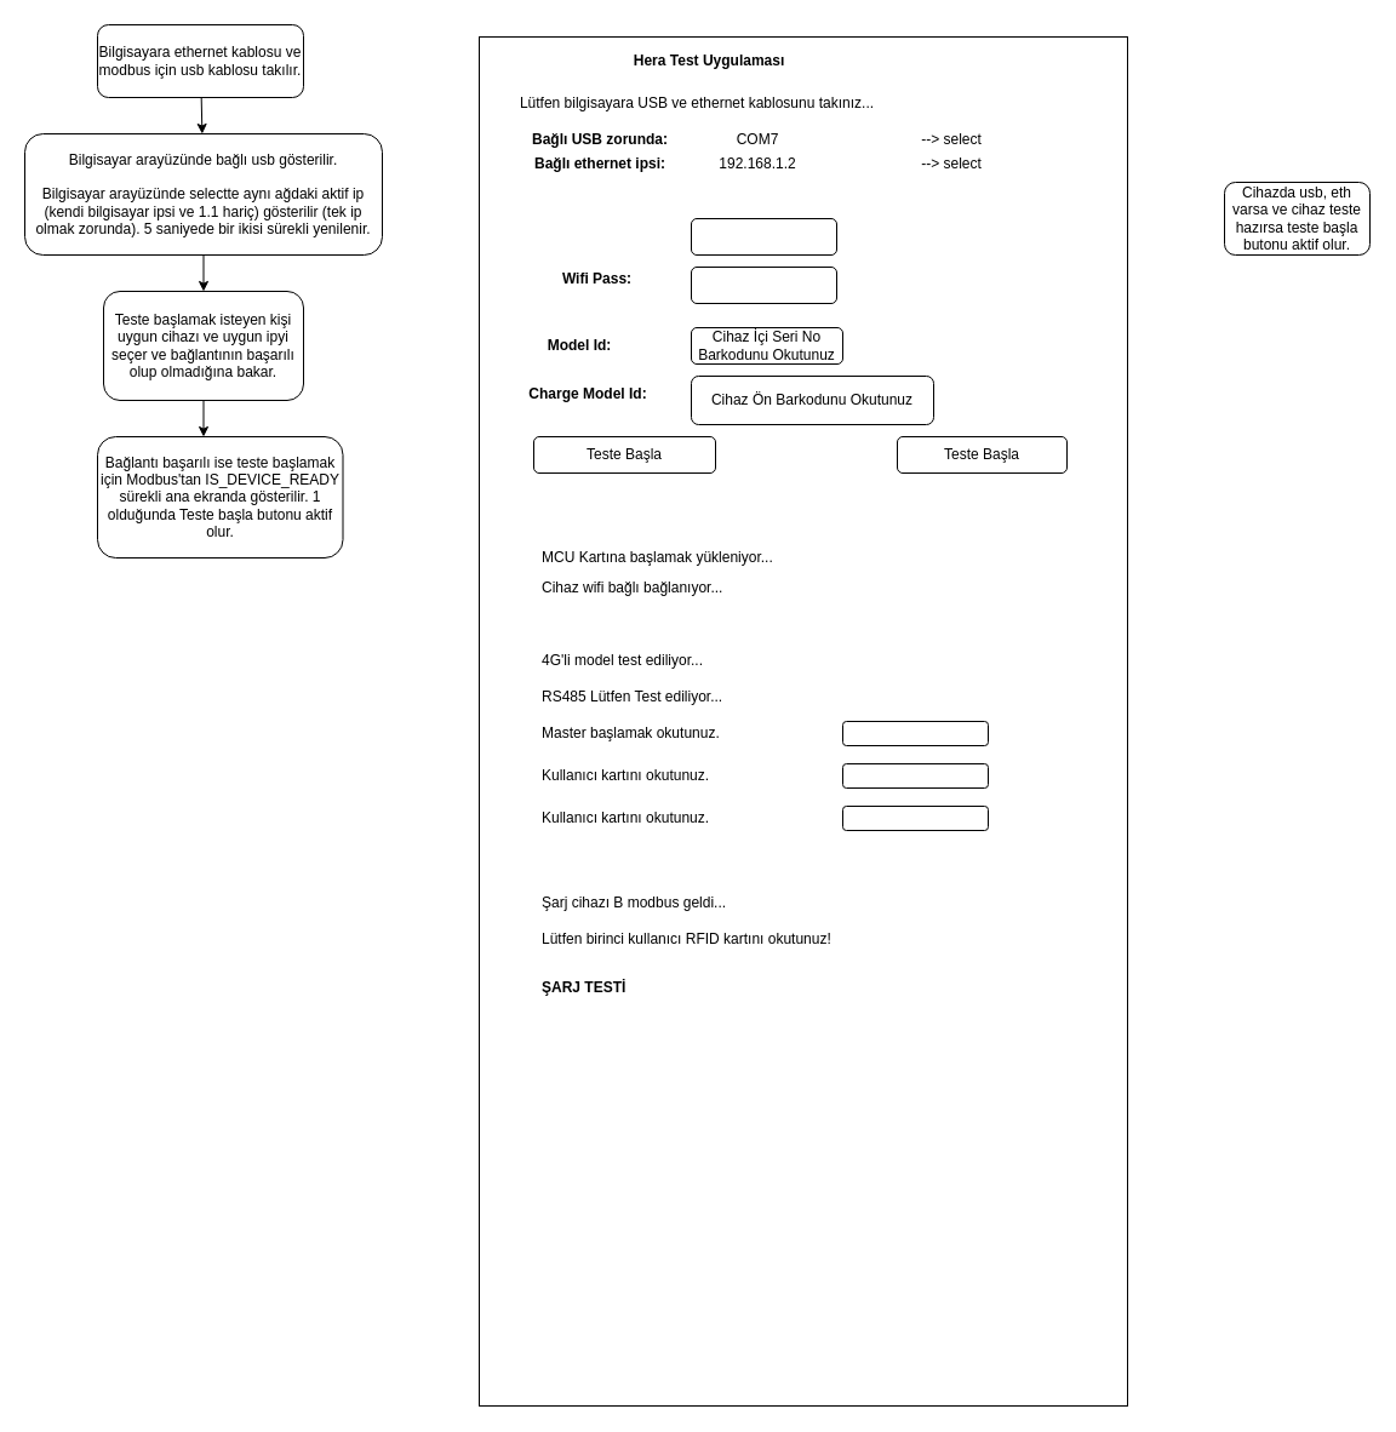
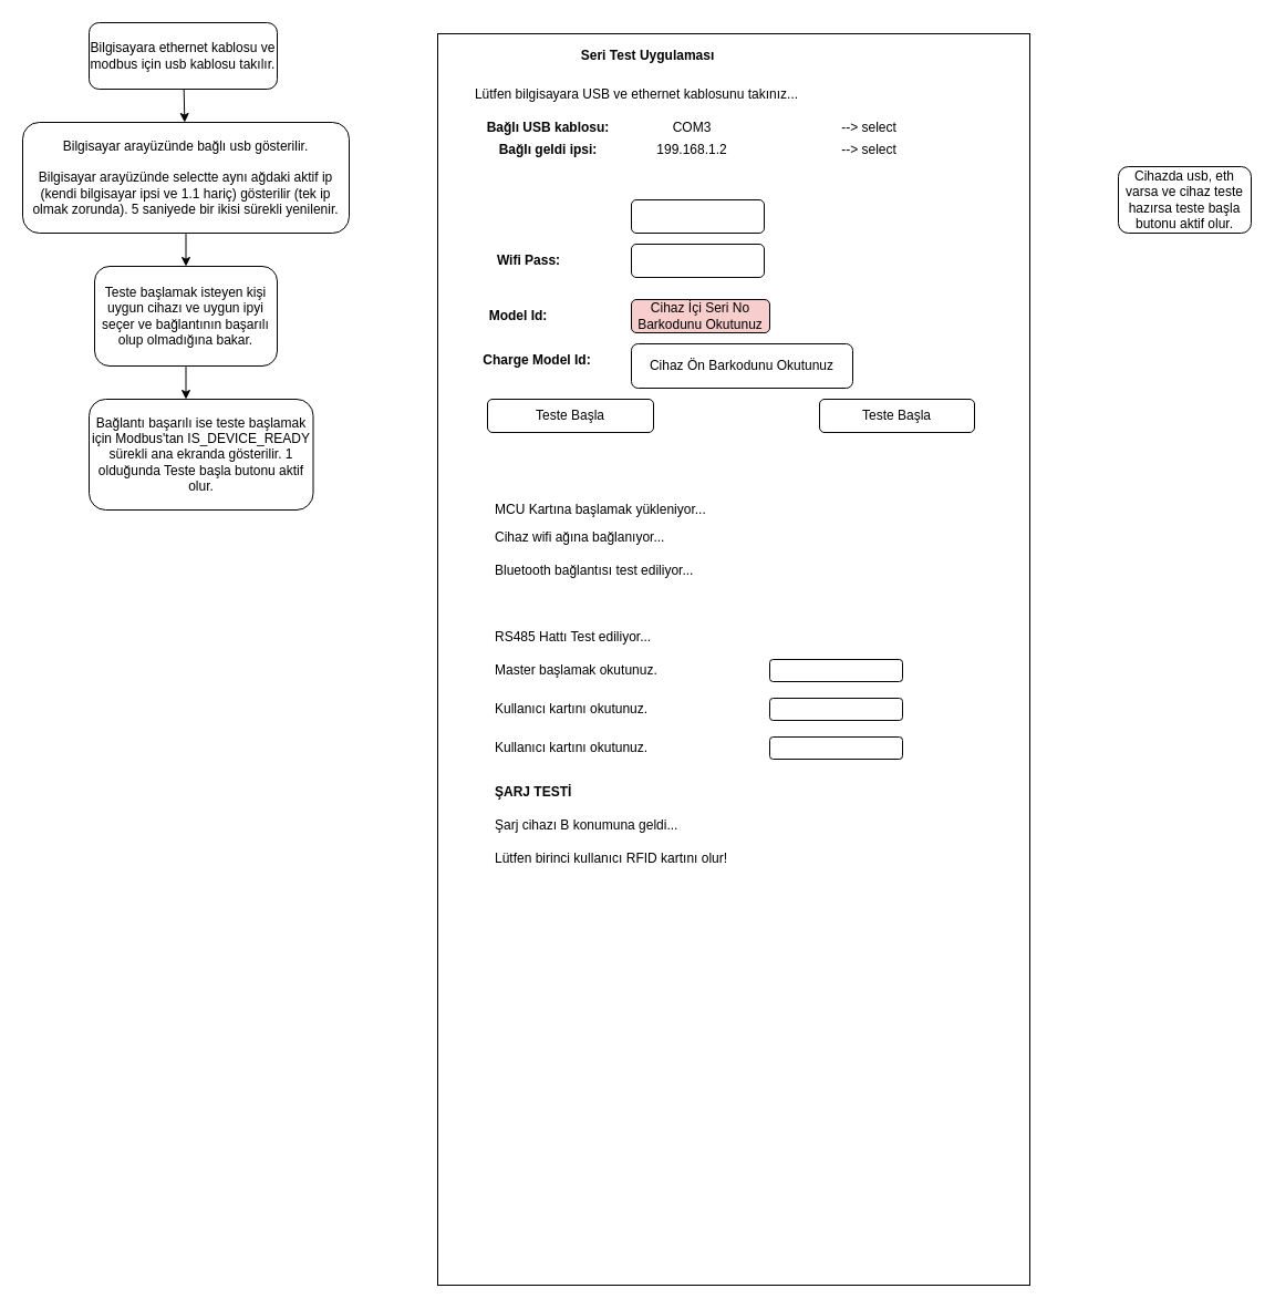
- <mxCell id="10" value="Hera Test Uygulaması" style="text;html=1;strokeColor=none;fillColor=none;align=center;verticalAlign=middle;whiteSpace=wrap;rounded=0;shadow=0;fontStyle=1" parent="1" vertex="1"><mxGeometry x="490" y="35" width="190" height="30" as="geometry" /></mxCell>
+ <mxCell id="10" value="Seri Test Uygulaması" style="text;html=1;strokeColor=none;fillColor=none;align=center;verticalAlign=middle;whiteSpace=wrap;rounded=0;shadow=0;fontStyle=1" parent="1" vertex="1"><mxGeometry x="490" y="35" width="190" height="30" as="geometry" /></mxCell>
- <mxCell id="12" value="Bağlı USB zorunda:" style="text;html=1;strokeColor=none;fillColor=none;align=center;verticalAlign=middle;whiteSpace=wrap;rounded=0;shadow=0;fontStyle=1" parent="1" vertex="1"><mxGeometry x="430" y="100" width="130" height="30" as="geometry" /></mxCell>
+ <mxCell id="12" value="Bağlı USB kablosu:" style="text;html=1;strokeColor=none;fillColor=none;align=center;verticalAlign=middle;whiteSpace=wrap;rounded=0;shadow=0;fontStyle=1" parent="1" vertex="1"><mxGeometry x="430" y="100" width="130" height="30" as="geometry" /></mxCell>
- <mxCell id="13" value="COM7" style="text;html=1;strokeColor=none;fillColor=none;align=center;verticalAlign=middle;whiteSpace=wrap;rounded=0;shadow=0;" parent="1" vertex="1"><mxGeometry x="595" y="100" width="60" height="30" as="geometry" /></mxCell>
+ <mxCell id="13" value="COM3" style="text;html=1;strokeColor=none;fillColor=none;align=center;verticalAlign=middle;whiteSpace=wrap;rounded=0;shadow=0;" parent="1" vertex="1"><mxGeometry x="595" y="100" width="60" height="30" as="geometry" /></mxCell>
- <mxCell id="14" value="Bağlı ethernet ipsi:" style="text;html=1;strokeColor=none;fillColor=none;align=center;verticalAlign=middle;whiteSpace=wrap;rounded=0;shadow=0;fontStyle=1" parent="1" vertex="1"><mxGeometry x="430" y="120" width="130" height="30" as="geometry" /></mxCell>
+ <mxCell id="14" value="Bağlı geldi ipsi:" style="text;html=1;strokeColor=none;fillColor=none;align=center;verticalAlign=middle;whiteSpace=wrap;rounded=0;shadow=0;fontStyle=1" parent="1" vertex="1"><mxGeometry x="430" y="120" width="130" height="30" as="geometry" /></mxCell>
- <mxCell id="15" value="192.168.1.2" style="text;html=1;strokeColor=none;fillColor=none;align=center;verticalAlign=middle;whiteSpace=wrap;rounded=0;shadow=0;" parent="1" vertex="1"><mxGeometry x="585" y="120" width="80" height="30" as="geometry" /></mxCell>
+ <mxCell id="15" value="199.168.1.2" style="text;html=1;strokeColor=none;fillColor=none;align=center;verticalAlign=middle;whiteSpace=wrap;rounded=0;shadow=0;" parent="1" vertex="1"><mxGeometry x="585" y="120" width="80" height="30" as="geometry" /></mxCell>
- <mxCell id="23" value="Wifi Pass:" style="text;html=1;strokeColor=none;fillColor=none;align=center;verticalAlign=middle;whiteSpace=wrap;rounded=0;shadow=0;fontStyle=1" parent="1" vertex="1"><mxGeometry x="455" y="215" width="75" height="30" as="geometry" /></mxCell>
+ <mxCell id="23" value="Wifi Pass:" style="text;html=1;strokeColor=none;fillColor=none;align=center;verticalAlign=middle;whiteSpace=wrap;rounded=0;shadow=0;fontStyle=1" parent="1" vertex="1"><mxGeometry x="440" y="220" width="75" height="30" as="geometry" /></mxCell>
- <mxCell id="19" value="Model Id:" style="text;html=1;strokeColor=none;fillColor=none;align=center;verticalAlign=middle;whiteSpace=wrap;rounded=0;shadow=0;fontStyle=1" parent="1" vertex="1"><mxGeometry x="412.5" y="270" width="130" height="30" as="geometry" /></mxCell>
+ <mxCell id="19" value="Model Id:" style="text;html=1;strokeColor=none;fillColor=none;align=center;verticalAlign=middle;whiteSpace=wrap;rounded=0;shadow=0;fontStyle=1" parent="1" vertex="1"><mxGeometry x="402.5" y="270" width="130" height="30" as="geometry" /></mxCell>
- <mxCell id="18" value="Cihaz İçi Seri No Barkodunu Okutunuz" style="rounded=1;whiteSpace=wrap;html=1;shadow=0;" parent="1" vertex="1"><mxGeometry x="570" y="270" width="125" height="30" as="geometry" /></mxCell>
+ <mxCell id="18" value="Cihaz İçi Seri No Barkodunu Okutunuz" style="rounded=1;whiteSpace=wrap;html=1;shadow=0;fillColor=#f8cecc;" parent="1" vertex="1"><mxGeometry x="570" y="270" width="125" height="30" as="geometry" /></mxCell>
- <mxCell id="29" value="&lt;span style=&quot;text-align: center;&quot;&gt;Cihaz wifi bağlı bağlanıyor...&lt;/span&gt;" style="text;html=1;strokeColor=none;fillColor=none;align=left;verticalAlign=middle;whiteSpace=wrap;rounded=0;shadow=0;" parent="1" vertex="1"><mxGeometry x="445" y="470" width="295" height="30" as="geometry" /></mxCell>
+ <mxCell id="29" value="&lt;span style=&quot;text-align: center;&quot;&gt;Cihaz wifi ağına bağlanıyor...&lt;/span&gt;" style="text;html=1;strokeColor=none;fillColor=none;align=left;verticalAlign=middle;whiteSpace=wrap;rounded=0;shadow=0;" parent="1" vertex="1"><mxGeometry x="445" y="470" width="295" height="30" as="geometry" /></mxCell>
+ <mxCell id="30" value="&lt;span style=&quot;text-align: center;&quot;&gt;Bluetooth bağlantısı test ediliyor...&lt;/span&gt;" style="text;html=1;strokeColor=none;fillColor=none;align=left;verticalAlign=middle;whiteSpace=wrap;rounded=0;shadow=0;" parent="1" vertex="1"><mxGeometry x="445" y="500" width="295" height="30" as="geometry" /></mxCell>
- <mxCell id="31" value="4G'li model test ediliyor..." style="text;html=1;strokeColor=none;fillColor=none;align=left;verticalAlign=middle;whiteSpace=wrap;rounded=0;shadow=0;" parent="1" vertex="1"><mxGeometry x="445" y="530" width="295" height="30" as="geometry" /></mxCell>
- <mxCell id="32" value="&lt;span style=&quot;text-align: center;&quot;&gt;RS485 Lütfen Test ediliyor...&lt;/span&gt;" style="text;html=1;strokeColor=none;fillColor=none;align=left;verticalAlign=middle;whiteSpace=wrap;rounded=0;shadow=0;" parent="1" vertex="1"><mxGeometry x="445" y="560" width="295" height="30" as="geometry" /></mxCell>
+ <mxCell id="32" value="&lt;span style=&quot;text-align: center;&quot;&gt;RS485 Hattı Test ediliyor...&lt;/span&gt;" style="text;html=1;strokeColor=none;fillColor=none;align=left;verticalAlign=middle;whiteSpace=wrap;rounded=0;shadow=0;" parent="1" vertex="1"><mxGeometry x="445" y="560" width="295" height="30" as="geometry" /></mxCell>
- <mxCell id="39" value="Şarj cihazı B modbus geldi..." style="text;html=1;strokeColor=none;fillColor=none;align=left;verticalAlign=middle;whiteSpace=wrap;rounded=0;shadow=0;" parent="1" vertex="1"><mxGeometry x="445" y="730" width="295" height="30" as="geometry" /></mxCell>
+ <mxCell id="39" value="Şarj cihazı B konumuna geldi..." style="text;html=1;strokeColor=none;fillColor=none;align=left;verticalAlign=middle;whiteSpace=wrap;rounded=0;shadow=0;" parent="1" vertex="1"><mxGeometry x="445" y="730" width="295" height="30" as="geometry" /></mxCell>
- <mxCell id="40" value="Lütfen birinci kullanıcı RFID kartını okutunuz!" style="text;html=1;strokeColor=none;fillColor=none;align=left;verticalAlign=middle;whiteSpace=wrap;rounded=0;shadow=0;" parent="1" vertex="1"><mxGeometry x="445" y="760" width="295" height="30" as="geometry" /></mxCell>
+ <mxCell id="40" value="Lütfen birinci kullanıcı RFID kartını olur!" style="text;html=1;strokeColor=none;fillColor=none;align=left;verticalAlign=middle;whiteSpace=wrap;rounded=0;shadow=0;" parent="1" vertex="1"><mxGeometry x="445" y="760" width="295" height="30" as="geometry" /></mxCell>
- <mxCell id="36" value="ŞARJ TESTİ" style="text;html=1;strokeColor=none;fillColor=none;align=left;verticalAlign=middle;whiteSpace=wrap;rounded=0;shadow=0;fontStyle=1" parent="1" vertex="1"><mxGeometry x="445" y="800" width="280" height="30" as="geometry" /></mxCell>
+ <mxCell id="36" value="ŞARJ TESTİ" style="text;html=1;strokeColor=none;fillColor=none;align=left;verticalAlign=middle;whiteSpace=wrap;rounded=0;shadow=0;fontStyle=1" parent="1" vertex="1"><mxGeometry x="445" y="700" width="280" height="30" as="geometry" /></mxCell>
